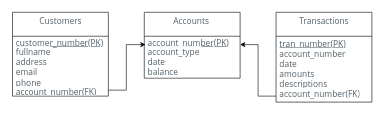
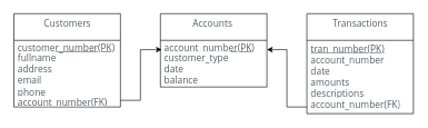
- <mxCell id="5" value="&lt;span style=&quot;color: rgb(82 , 96 , 105) ; font-family: &amp;#34;open sans&amp;#34; , sans-serif ; font-size: 14px ; background-color: rgb(255 , 255 , 255)&quot;&gt;a&lt;u&gt;ccount_number&lt;/u&gt;&lt;/span&gt;&lt;span style=&quot;color: rgb(82 , 96 , 105) ; font-family: &amp;#34;open sans&amp;#34; , sans-serif ; font-size: 14px ; background-color: rgb(255 , 255 , 255)&quot;&gt;&lt;u&gt;(PK)&lt;br&gt;&lt;/u&gt;&lt;/span&gt;&lt;span style=&quot;color: rgb(82 , 96 , 105) ; font-family: &amp;#34;open sans&amp;#34; , sans-serif ; font-size: 14px ; background-color: rgb(255 , 255 , 255)&quot;&gt;account_type&amp;nbsp;&lt;/span&gt;&lt;span style=&quot;color: rgb(82 , 96 , 105) ; font-family: &amp;#34;open sans&amp;#34; , sans-serif ; font-size: 14px ; background-color: rgb(255 , 255 , 255)&quot;&gt;&lt;br&gt;&lt;/span&gt;&lt;span style=&quot;color: rgb(82 , 96 , 105) ; font-family: &amp;#34;open sans&amp;#34; , sans-serif ; font-size: 14px ; background-color: rgb(255 , 255 , 255)&quot;&gt;date&amp;nbsp;&lt;/span&gt;&lt;span style=&quot;color: rgb(82 , 96 , 105) ; font-family: &amp;#34;open sans&amp;#34; , sans-serif ; font-size: 14px ; background-color: rgb(255 , 255 , 255)&quot;&gt;&lt;br&gt;&lt;/span&gt;&lt;span style=&quot;color: rgb(82 , 96 , 105) ; font-family: &amp;#34;open sans&amp;#34; , sans-serif ; font-size: 14px ; background-color: rgb(255 , 255 , 255)&quot;&gt;balance&amp;nbsp;&lt;/span&gt;&lt;span style=&quot;color: rgb(82 , 96 , 105) ; font-family: &amp;#34;open sans&amp;#34; , sans-serif ; font-size: 14px ; background-color: rgb(255 , 255 , 255)&quot;&gt;&lt;u&gt;&lt;br&gt;&lt;/u&gt;&lt;/span&gt;" style="text;html=1;strokeColor=none;fillColor=none;align=left;verticalAlign=middle;spacingLeft=4;spacingRight=4;overflow=hidden;rotatable=0;points=[[0,0.5],[1,0.5]];portConstraint=eastwest;" vertex="1" parent="4"><mxGeometry y="40" width="160" height="70" as="geometry" /></mxCell>
+ <mxCell id="5" value="&lt;span style=&quot;color: rgb(82 , 96 , 105) ; font-family: &amp;#34;open sans&amp;#34; , sans-serif ; font-size: 14px ; background-color: rgb(255 , 255 , 255)&quot;&gt;a&lt;u&gt;ccount_number&lt;/u&gt;&lt;/span&gt;&lt;span style=&quot;color: rgb(82 , 96 , 105) ; font-family: &amp;#34;open sans&amp;#34; , sans-serif ; font-size: 14px ; background-color: rgb(255 , 255 , 255)&quot;&gt;&lt;u&gt;(PK)&lt;br&gt;&lt;/u&gt;&lt;/span&gt;&lt;span style=&quot;color: rgb(82 , 96 , 105) ; font-family: &amp;#34;open sans&amp;#34; , sans-serif ; font-size: 14px ; background-color: rgb(255 , 255 , 255)&quot;&gt;customer_type&amp;nbsp;&lt;/span&gt;&lt;span style=&quot;color: rgb(82 , 96 , 105) ; font-family: &amp;#34;open sans&amp;#34; , sans-serif ; font-size: 14px ; background-color: rgb(255 , 255 , 255)&quot;&gt;&lt;br&gt;&lt;/span&gt;&lt;span style=&quot;color: rgb(82 , 96 , 105) ; font-family: &amp;#34;open sans&amp;#34; , sans-serif ; font-size: 14px ; background-color: rgb(255 , 255 , 255)&quot;&gt;date&amp;nbsp;&lt;/span&gt;&lt;span style=&quot;color: rgb(82 , 96 , 105) ; font-family: &amp;#34;open sans&amp;#34; , sans-serif ; font-size: 14px ; background-color: rgb(255 , 255 , 255)&quot;&gt;&lt;br&gt;&lt;/span&gt;&lt;span style=&quot;color: rgb(82 , 96 , 105) ; font-family: &amp;#34;open sans&amp;#34; , sans-serif ; font-size: 14px ; background-color: rgb(255 , 255 , 255)&quot;&gt;balance&amp;nbsp;&lt;/span&gt;&lt;span style=&quot;color: rgb(82 , 96 , 105) ; font-family: &amp;#34;open sans&amp;#34; , sans-serif ; font-size: 14px ; background-color: rgb(255 , 255 , 255)&quot;&gt;&lt;u&gt;&lt;br&gt;&lt;/u&gt;&lt;/span&gt;" style="text;html=1;strokeColor=none;fillColor=none;align=left;verticalAlign=middle;spacingLeft=4;spacingRight=4;overflow=hidden;rotatable=0;points=[[0,0.5],[1,0.5]];portConstraint=eastwest;" vertex="1" parent="4"><mxGeometry y="40" width="160" height="70" as="geometry" /></mxCell>
